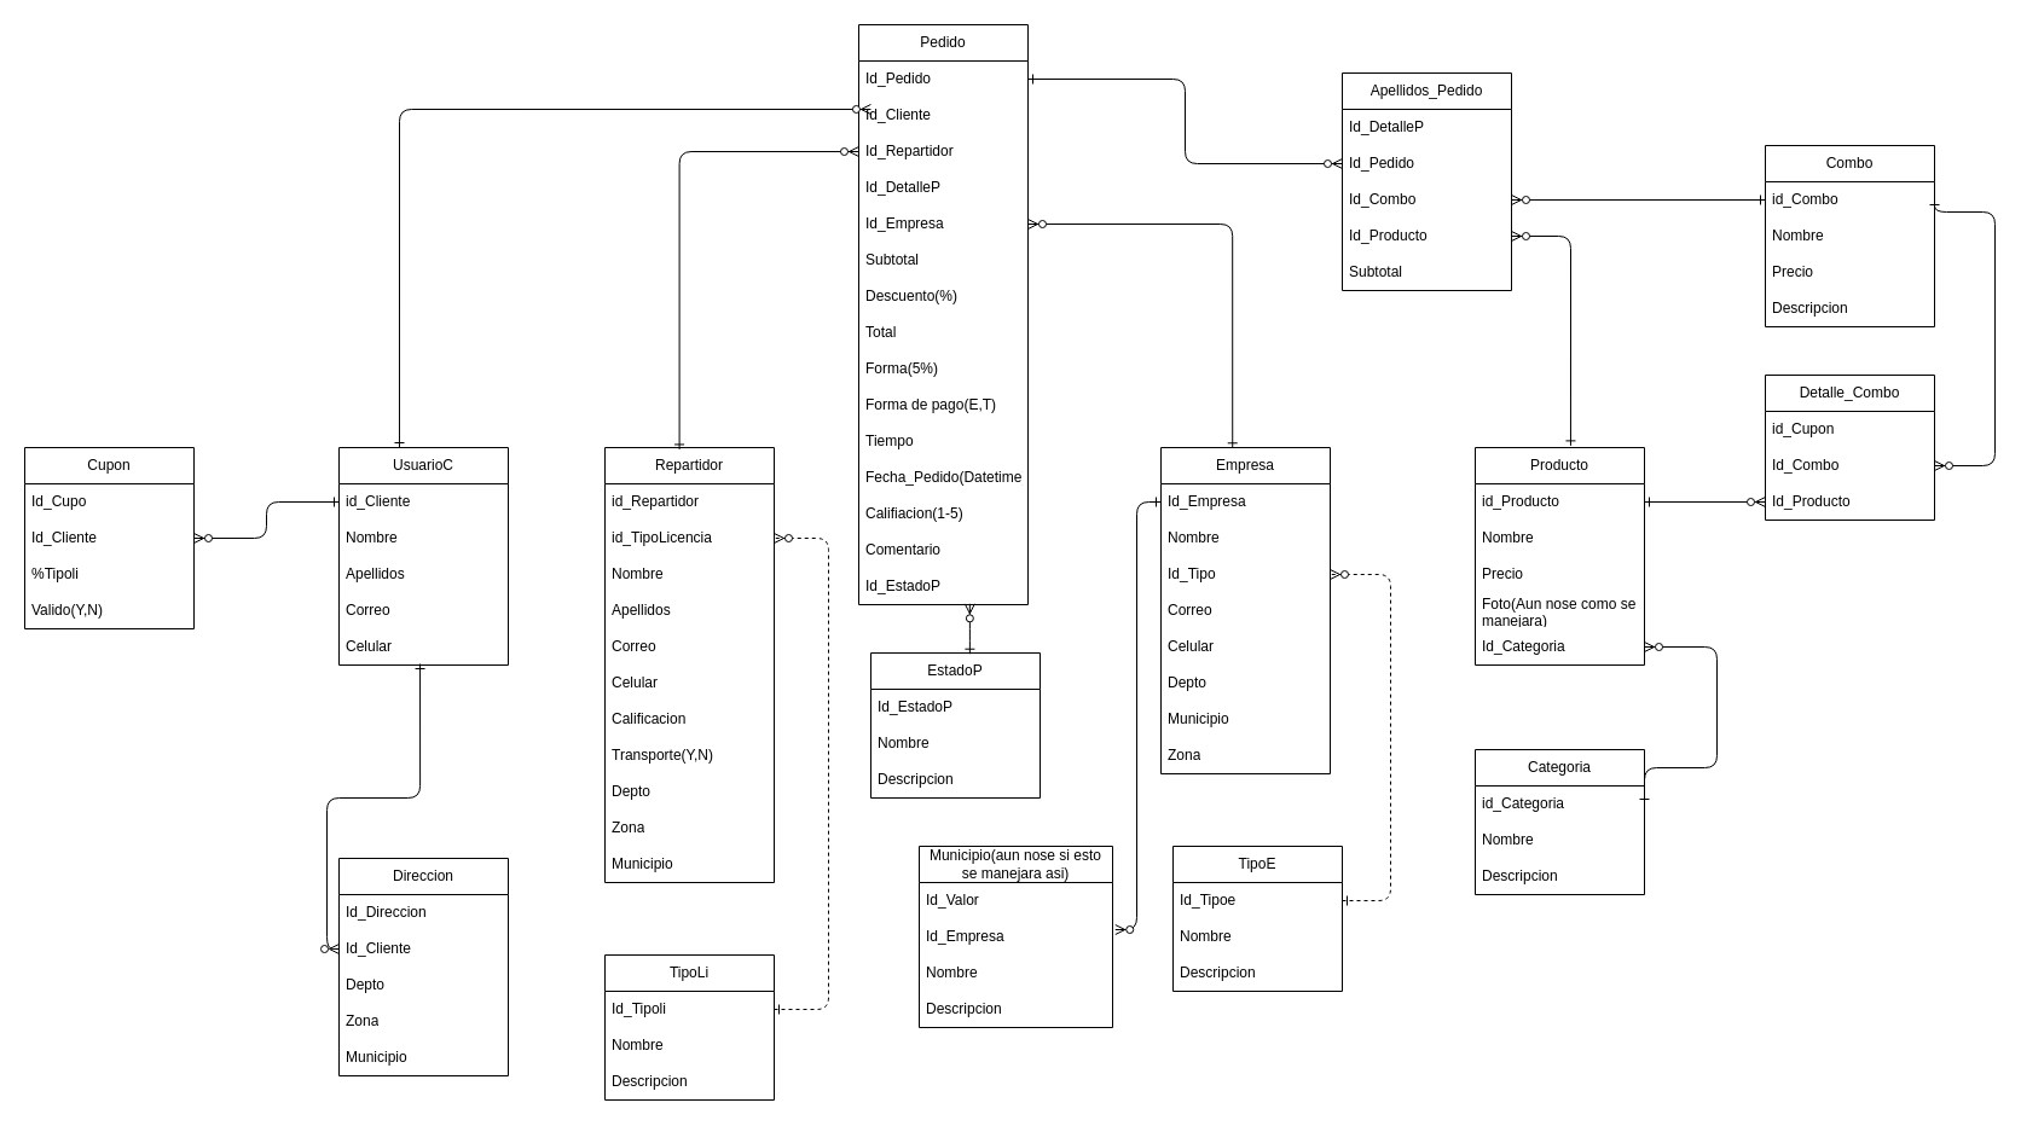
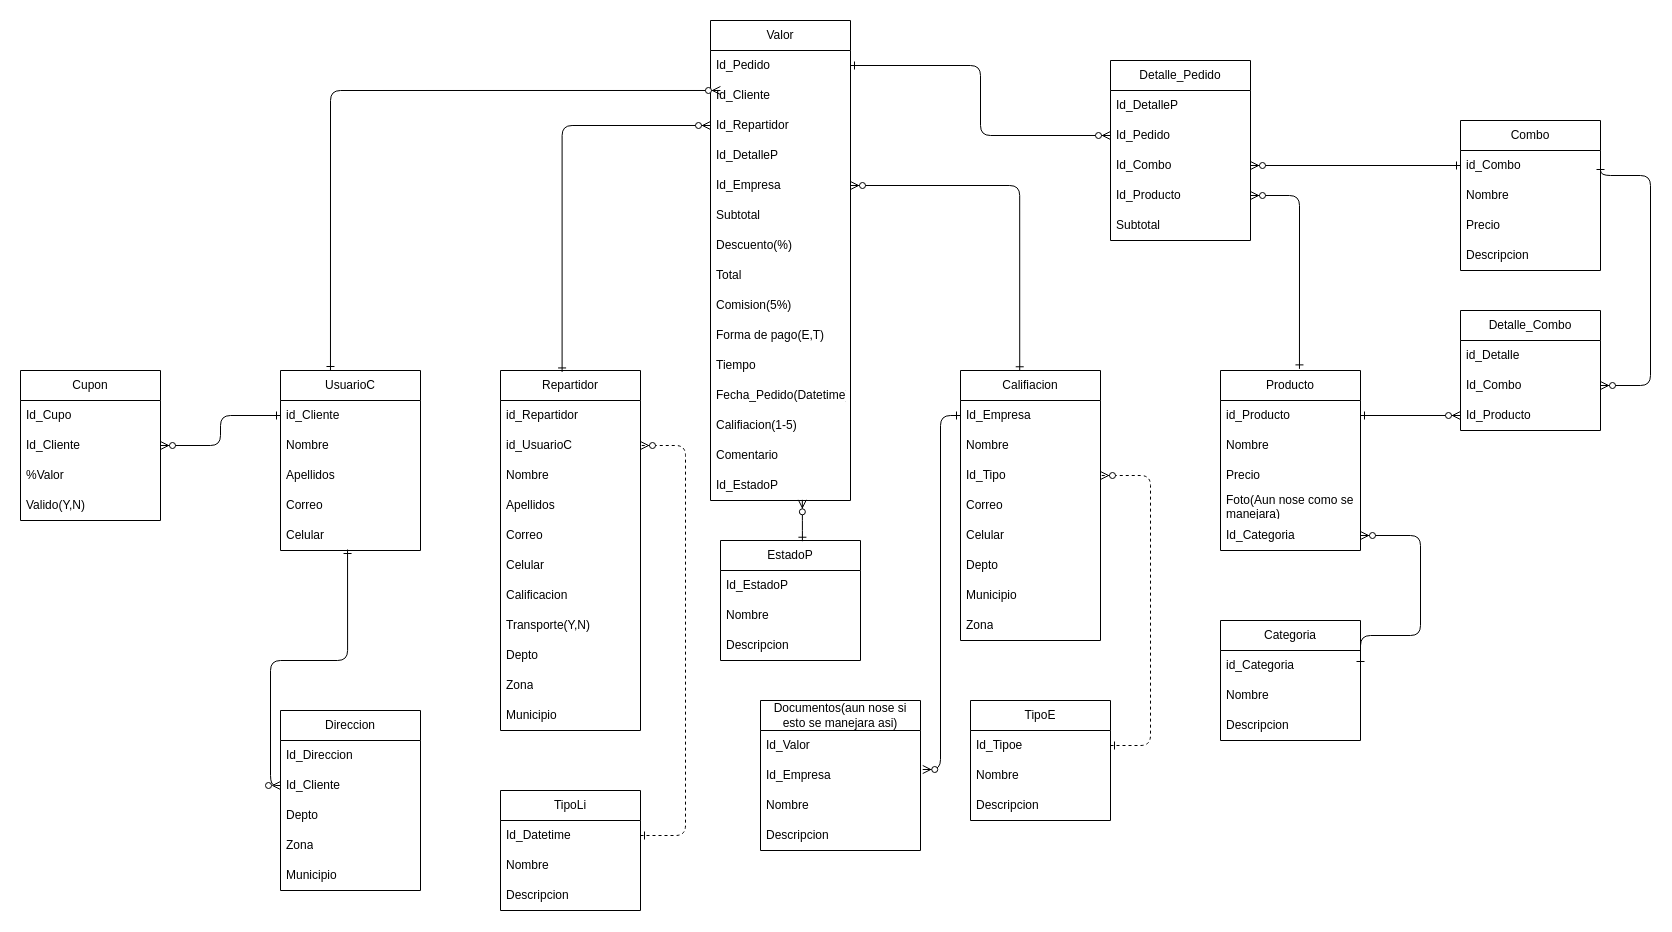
- <mxCell id="80" value="Pedido" style="swimlane;fontStyle=0;childLayout=stackLayout;horizontal=1;startSize=30;horizontalStack=0;resizeParent=1;resizeParentMax=0;resizeLast=0;collapsible=1;marginBottom=0;whiteSpace=wrap;html=1;" vertex="1" parent="1"><mxGeometry x="710" y="20" width="140" height="480" as="geometry" /></mxCell>
+ <mxCell id="80" value="Valor" style="swimlane;fontStyle=0;childLayout=stackLayout;horizontal=1;startSize=30;horizontalStack=0;resizeParent=1;resizeParentMax=0;resizeLast=0;collapsible=1;marginBottom=0;whiteSpace=wrap;html=1;" vertex="1" parent="1"><mxGeometry x="710" y="20" width="140" height="480" as="geometry" /></mxCell>
- <mxCell id="96" value="Apellidos_Pedido" style="swimlane;fontStyle=0;childLayout=stackLayout;horizontal=1;startSize=30;horizontalStack=0;resizeParent=1;resizeParentMax=0;resizeLast=0;collapsible=1;marginBottom=0;whiteSpace=wrap;html=1;" vertex="1" parent="1"><mxGeometry x="1110" width="140" height="180" as="geometry" y="60" /></mxCell>
+ <mxCell id="96" value="Detalle_Pedido" style="swimlane;fontStyle=0;childLayout=stackLayout;horizontal=1;startSize=30;horizontalStack=0;resizeParent=1;resizeParentMax=0;resizeLast=0;collapsible=1;marginBottom=0;whiteSpace=wrap;html=1;" vertex="1" parent="1"><mxGeometry x="1110" width="140" height="180" as="geometry" y="60" /></mxCell>
- <mxCell id="89" value="Forma(5%)" style="text;strokeColor=none;fillColor=none;align=left;verticalAlign=middle;spacingLeft=4;spacingRight=4;overflow=hidden;points=[[0,0.5],[1,0.5]];portConstraint=eastwest;rotatable=0;whiteSpace=wrap;html=1;" vertex="1" parent="80"><mxGeometry y="270" width="140" height="30" as="geometry" /></mxCell>
+ <mxCell id="89" value="Comision(5%)" style="text;strokeColor=none;fillColor=none;align=left;verticalAlign=middle;spacingLeft=4;spacingRight=4;overflow=hidden;points=[[0,0.5],[1,0.5]];portConstraint=eastwest;rotatable=0;whiteSpace=wrap;html=1;" vertex="1" parent="80"><mxGeometry y="270" width="140" height="30" as="geometry" /></mxCell>
- <mxCell id="69" value="id_Cupon" style="text;strokeColor=none;fillColor=none;align=left;verticalAlign=middle;spacingLeft=4;spacingRight=4;overflow=hidden;points=[[0,0.5],[1,0.5]];portConstraint=eastwest;rotatable=0;whiteSpace=wrap;html=1;" vertex="1" parent="68"><mxGeometry y="30" width="140" height="30" as="geometry" /></mxCell>
+ <mxCell id="69" value="id_Detalle" style="text;strokeColor=none;fillColor=none;align=left;verticalAlign=middle;spacingLeft=4;spacingRight=4;overflow=hidden;points=[[0,0.5],[1,0.5]];portConstraint=eastwest;rotatable=0;whiteSpace=wrap;html=1;" vertex="1" parent="68"><mxGeometry y="30" width="140" height="30" as="geometry" /></mxCell>
- <mxCell id="21" value="Empresa" style="swimlane;fontStyle=0;childLayout=stackLayout;horizontal=1;startSize=30;horizontalStack=0;resizeParent=1;resizeParentMax=0;resizeLast=0;collapsible=1;marginBottom=0;whiteSpace=wrap;html=1;" vertex="1" parent="1"><mxGeometry x="960" y="370" width="140" height="270" as="geometry" /></mxCell>
+ <mxCell id="21" value="Califiacion" style="swimlane;fontStyle=0;childLayout=stackLayout;horizontal=1;startSize=30;horizontalStack=0;resizeParent=1;resizeParentMax=0;resizeLast=0;collapsible=1;marginBottom=0;whiteSpace=wrap;html=1;" vertex="1" parent="1"><mxGeometry x="960" y="370" width="140" height="270" as="geometry" /></mxCell>
- <mxCell id="11" value="id_TipoLicencia" style="text;strokeColor=none;fillColor=none;align=left;verticalAlign=middle;spacingLeft=4;spacingRight=4;overflow=hidden;points=[[0,0.5],[1,0.5]];portConstraint=eastwest;rotatable=0;whiteSpace=wrap;html=1;" vertex="1" parent="9"><mxGeometry y="60" width="140" height="30" as="geometry" /></mxCell>
+ <mxCell id="11" value="id_UsuarioC" style="text;strokeColor=none;fillColor=none;align=left;verticalAlign=middle;spacingLeft=4;spacingRight=4;overflow=hidden;points=[[0,0.5],[1,0.5]];portConstraint=eastwest;rotatable=0;whiteSpace=wrap;html=1;" vertex="1" parent="9"><mxGeometry y="60" width="140" height="30" as="geometry" /></mxCell>
- <mxCell id="77" value="%Tipoli" style="text;strokeColor=none;fillColor=none;align=left;verticalAlign=middle;spacingLeft=4;spacingRight=4;overflow=hidden;points=[[0,0.5],[1,0.5]];portConstraint=eastwest;rotatable=0;whiteSpace=wrap;html=1;" vertex="1" parent="74"><mxGeometry y="90" width="140" height="30" as="geometry" /></mxCell>
+ <mxCell id="77" value="%Valor" style="text;strokeColor=none;fillColor=none;align=left;verticalAlign=middle;spacingLeft=4;spacingRight=4;overflow=hidden;points=[[0,0.5],[1,0.5]];portConstraint=eastwest;rotatable=0;whiteSpace=wrap;html=1;" vertex="1" parent="74"><mxGeometry y="90" width="140" height="30" as="geometry" /></mxCell>
- <mxCell id="46" value="Municipio(aun nose si esto se manejara asi)" style="swimlane;fontStyle=0;childLayout=stackLayout;horizontal=1;startSize=30;horizontalStack=0;resizeParent=1;resizeParentMax=0;resizeLast=0;collapsible=1;marginBottom=0;whiteSpace=wrap;html=1;" vertex="1" parent="1"><mxGeometry x="760" y="700" width="160" height="150" as="geometry" /></mxCell>
+ <mxCell id="46" value="Documentos(aun nose si esto se manejara asi)" style="swimlane;fontStyle=0;childLayout=stackLayout;horizontal=1;startSize=30;horizontalStack=0;resizeParent=1;resizeParentMax=0;resizeLast=0;collapsible=1;marginBottom=0;whiteSpace=wrap;html=1;" vertex="1" parent="1"><mxGeometry x="760" y="700" width="160" height="150" as="geometry" /></mxCell>
- <mxCell id="41" value="Id_Tipoli" style="text;strokeColor=none;fillColor=none;align=left;verticalAlign=middle;spacingLeft=4;spacingRight=4;overflow=hidden;points=[[0,0.5],[1,0.5]];portConstraint=eastwest;rotatable=0;whiteSpace=wrap;html=1;" vertex="1" parent="40"><mxGeometry y="30" width="140" height="30" as="geometry" /></mxCell>
+ <mxCell id="41" value="Id_Datetime" style="text;strokeColor=none;fillColor=none;align=left;verticalAlign=middle;spacingLeft=4;spacingRight=4;overflow=hidden;points=[[0,0.5],[1,0.5]];portConstraint=eastwest;rotatable=0;whiteSpace=wrap;html=1;" vertex="1" parent="40"><mxGeometry y="30" width="140" height="30" as="geometry" /></mxCell>
